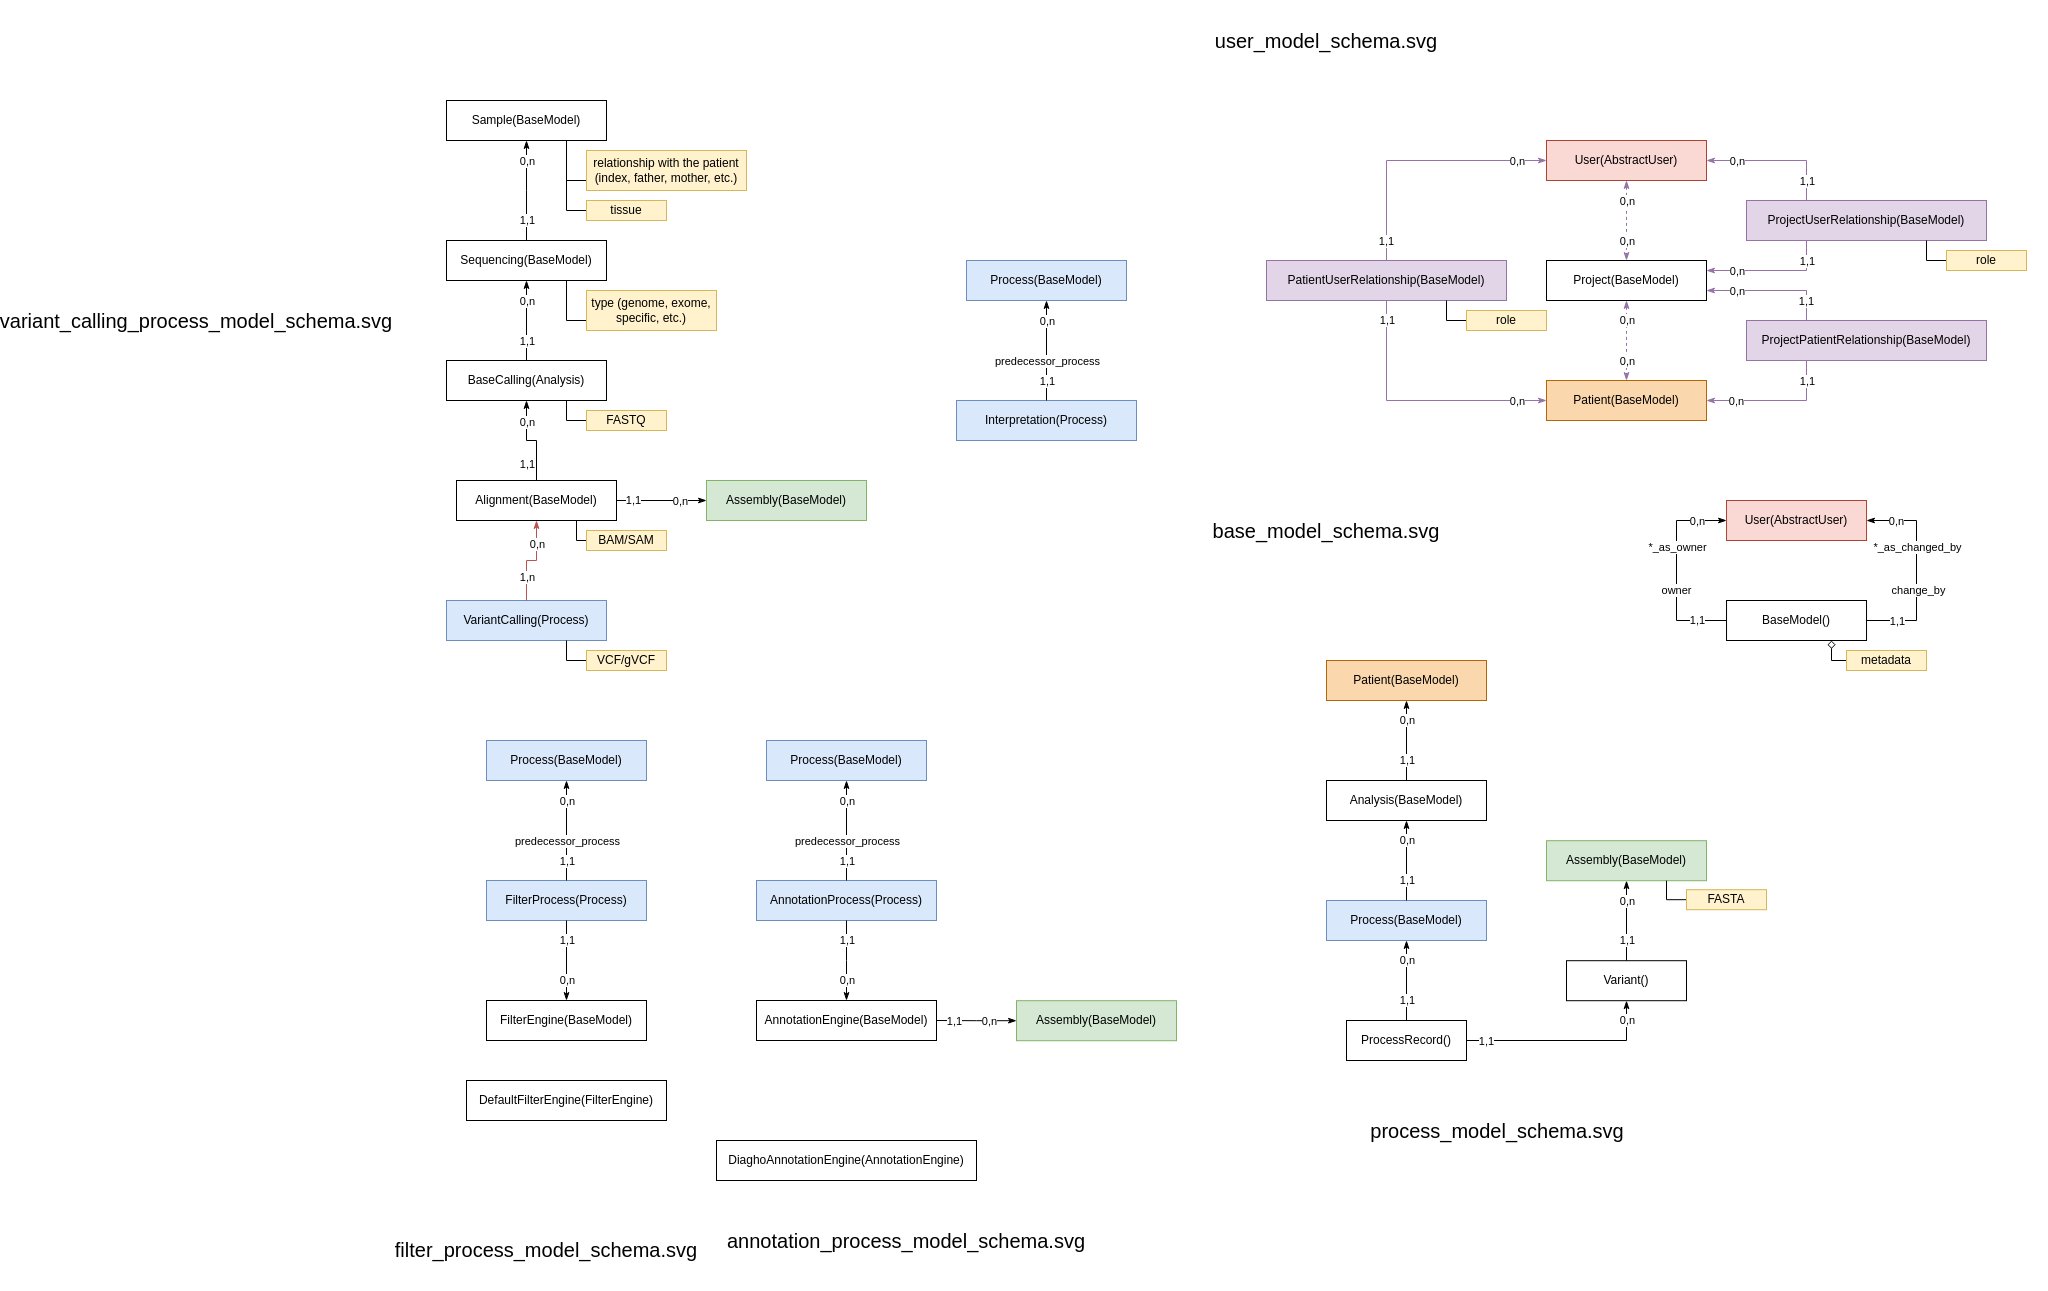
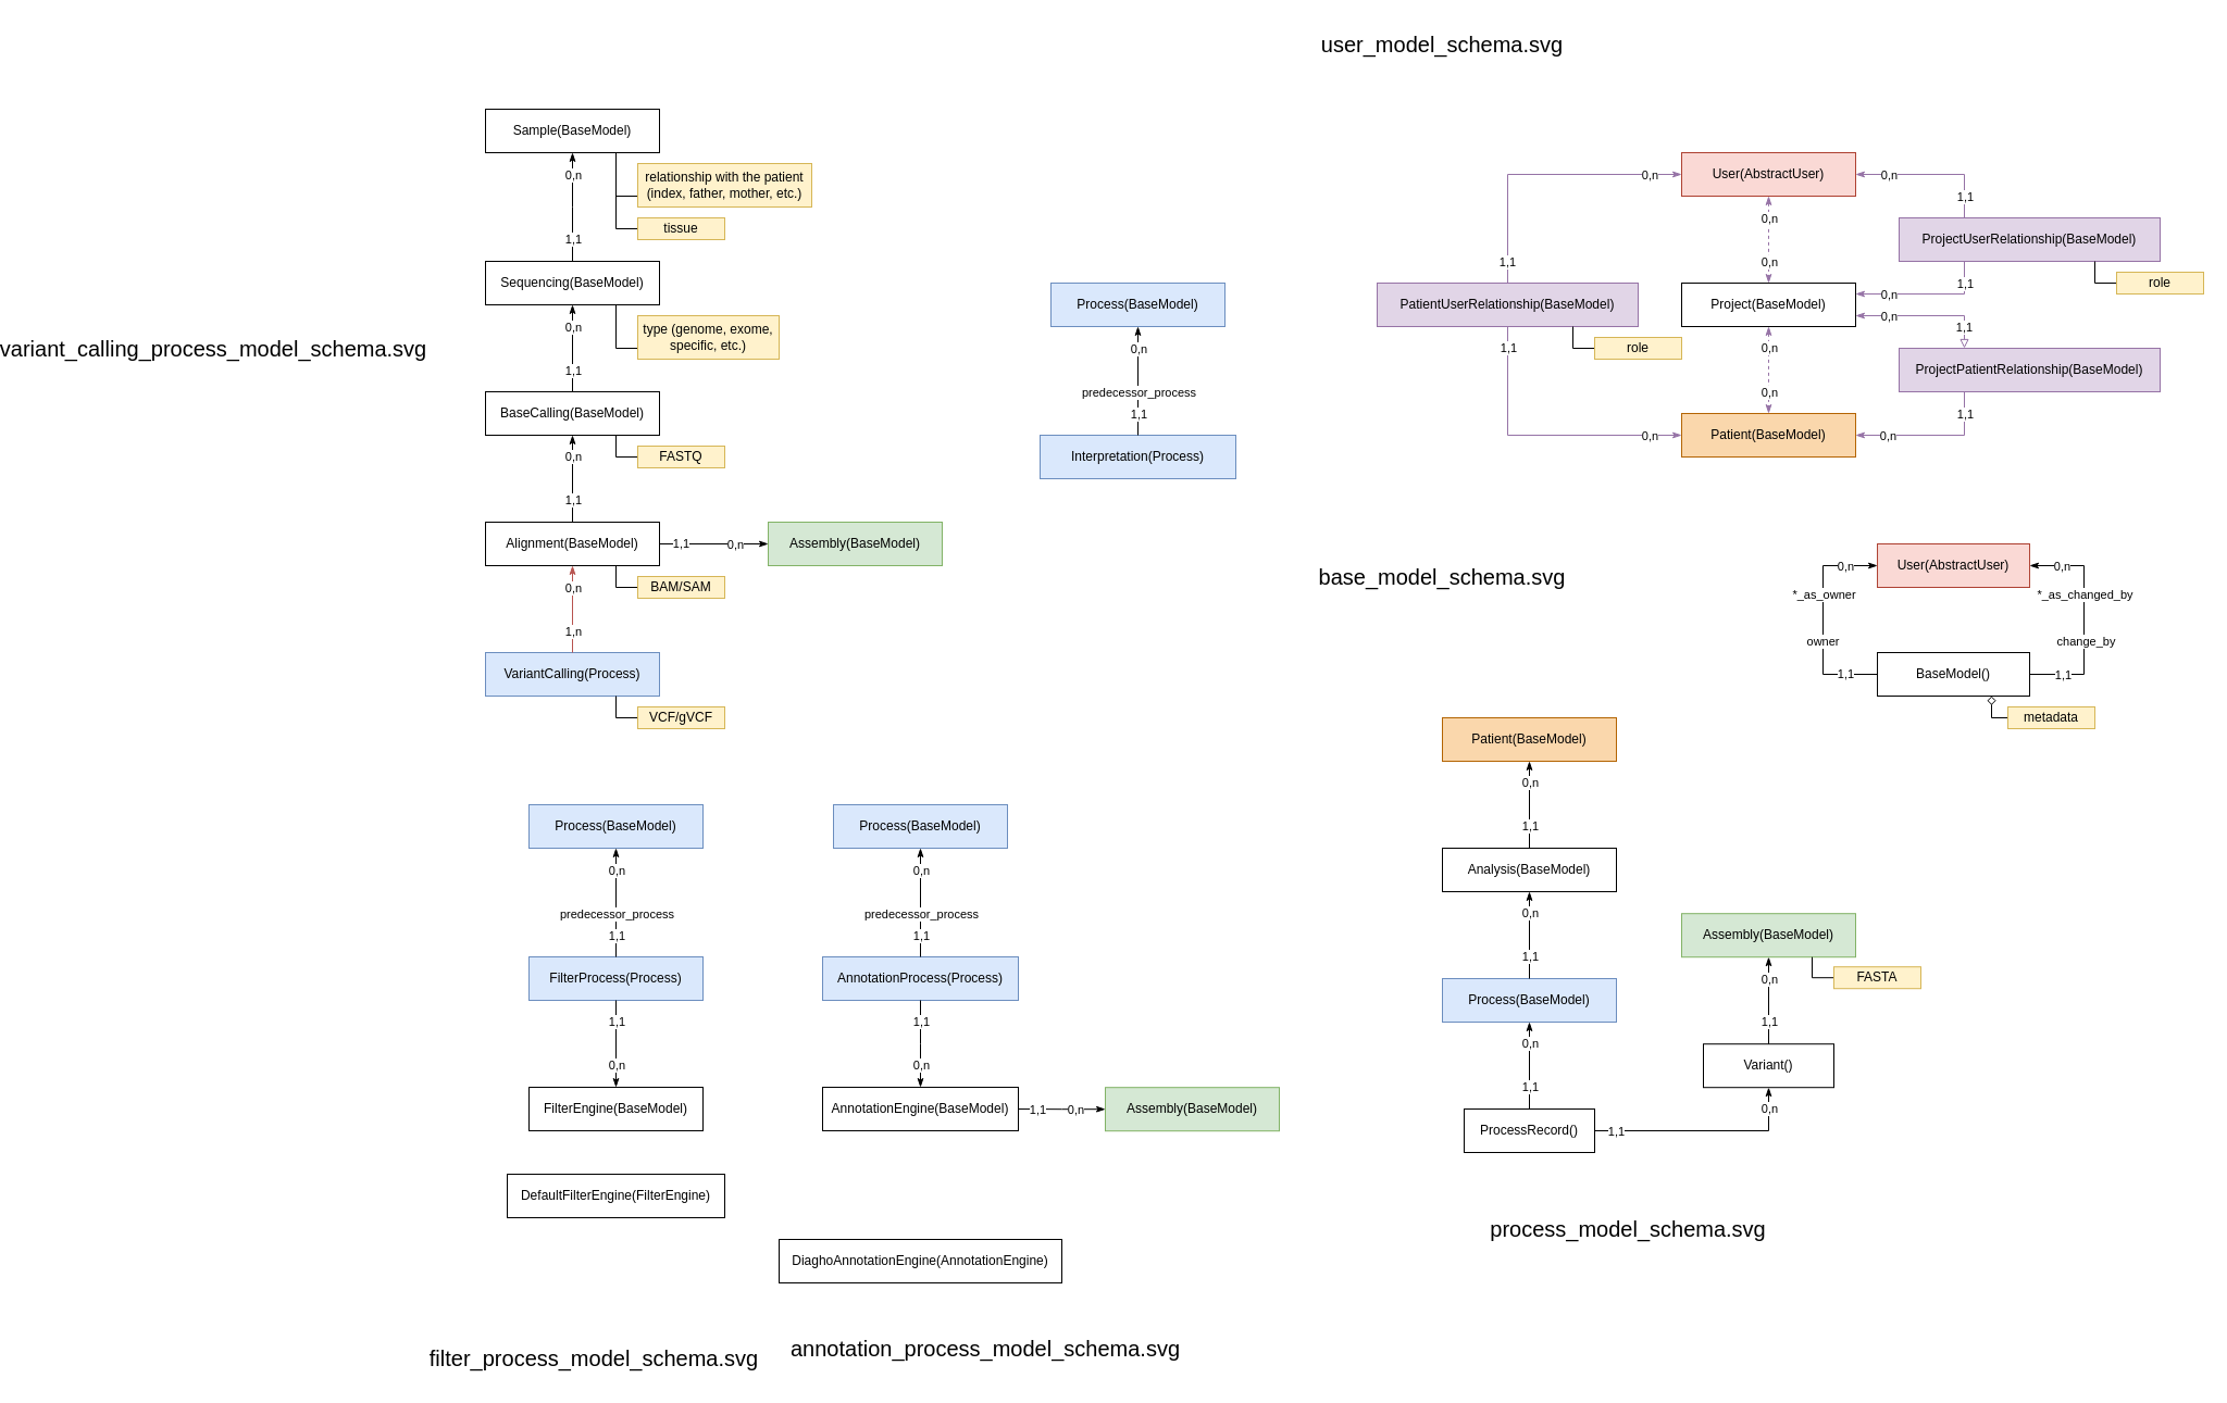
- <mxCell id="98" style="edgeStyle=orthogonalEdgeStyle;rounded=0;orthogonalLoop=1;jettySize=auto;html=1;exitX=1;exitY=0.75;exitDx=0;exitDy=0;entryX=0.25;entryY=0;entryDx=0;entryDy=0;endArrow=none;endFill=0;fillColor=#e1d5e7;strokeColor=#9673a6;startArrow=classicThin;startFill=1;" parent="1" source="89" target="94" edge="1"><mxGeometry relative="1" as="geometry"><mxPoint x="1840" y="240" as="sourcePoint" /><mxPoint x="1850" y="320" as="targetPoint" /></mxGeometry></mxCell>
+ <mxCell id="98" style="edgeStyle=orthogonalEdgeStyle;rounded=0;orthogonalLoop=1;jettySize=auto;html=1;exitX=1;exitY=0.75;exitDx=0;exitDy=0;entryX=0.25;entryY=0;entryDx=0;entryDy=0;endArrow=block;endFill=0;fillColor=#e1d5e7;strokeColor=#9673a6;startArrow=classicThin;startFill=1;" parent="1" source="89" target="94" edge="1"><mxGeometry relative="1" as="geometry"><mxPoint x="1840" y="240" as="sourcePoint" /><mxPoint x="1850" y="320" as="targetPoint" /></mxGeometry></mxCell>
- <mxCell id="11" value="&lt;div&gt;BaseCalling(Analysis)&lt;/div&gt;" style="rounded=0;whiteSpace=wrap;html=1;" parent="1" vertex="1"><mxGeometry x="420" y="360" width="160" height="40" as="geometry" /></mxCell>
+ <mxCell id="11" value="&lt;div&gt;BaseCalling(BaseModel)&lt;/div&gt;" style="rounded=0;whiteSpace=wrap;html=1;" parent="1" vertex="1"><mxGeometry x="420" y="360" width="160" height="40" as="geometry" /></mxCell>
- <mxCell id="15" value="&lt;div&gt;Alignment(BaseModel)&lt;/div&gt;" style="rounded=0;whiteSpace=wrap;html=1;" parent="1" vertex="1"><mxGeometry x="430" y="480" width="160" height="40" as="geometry" /></mxCell>
+ <mxCell id="15" value="&lt;div&gt;Alignment(BaseModel)&lt;/div&gt;" style="rounded=0;whiteSpace=wrap;html=1;" parent="1" vertex="1"><mxGeometry x="420" y="480" width="160" height="40" as="geometry" /></mxCell>
